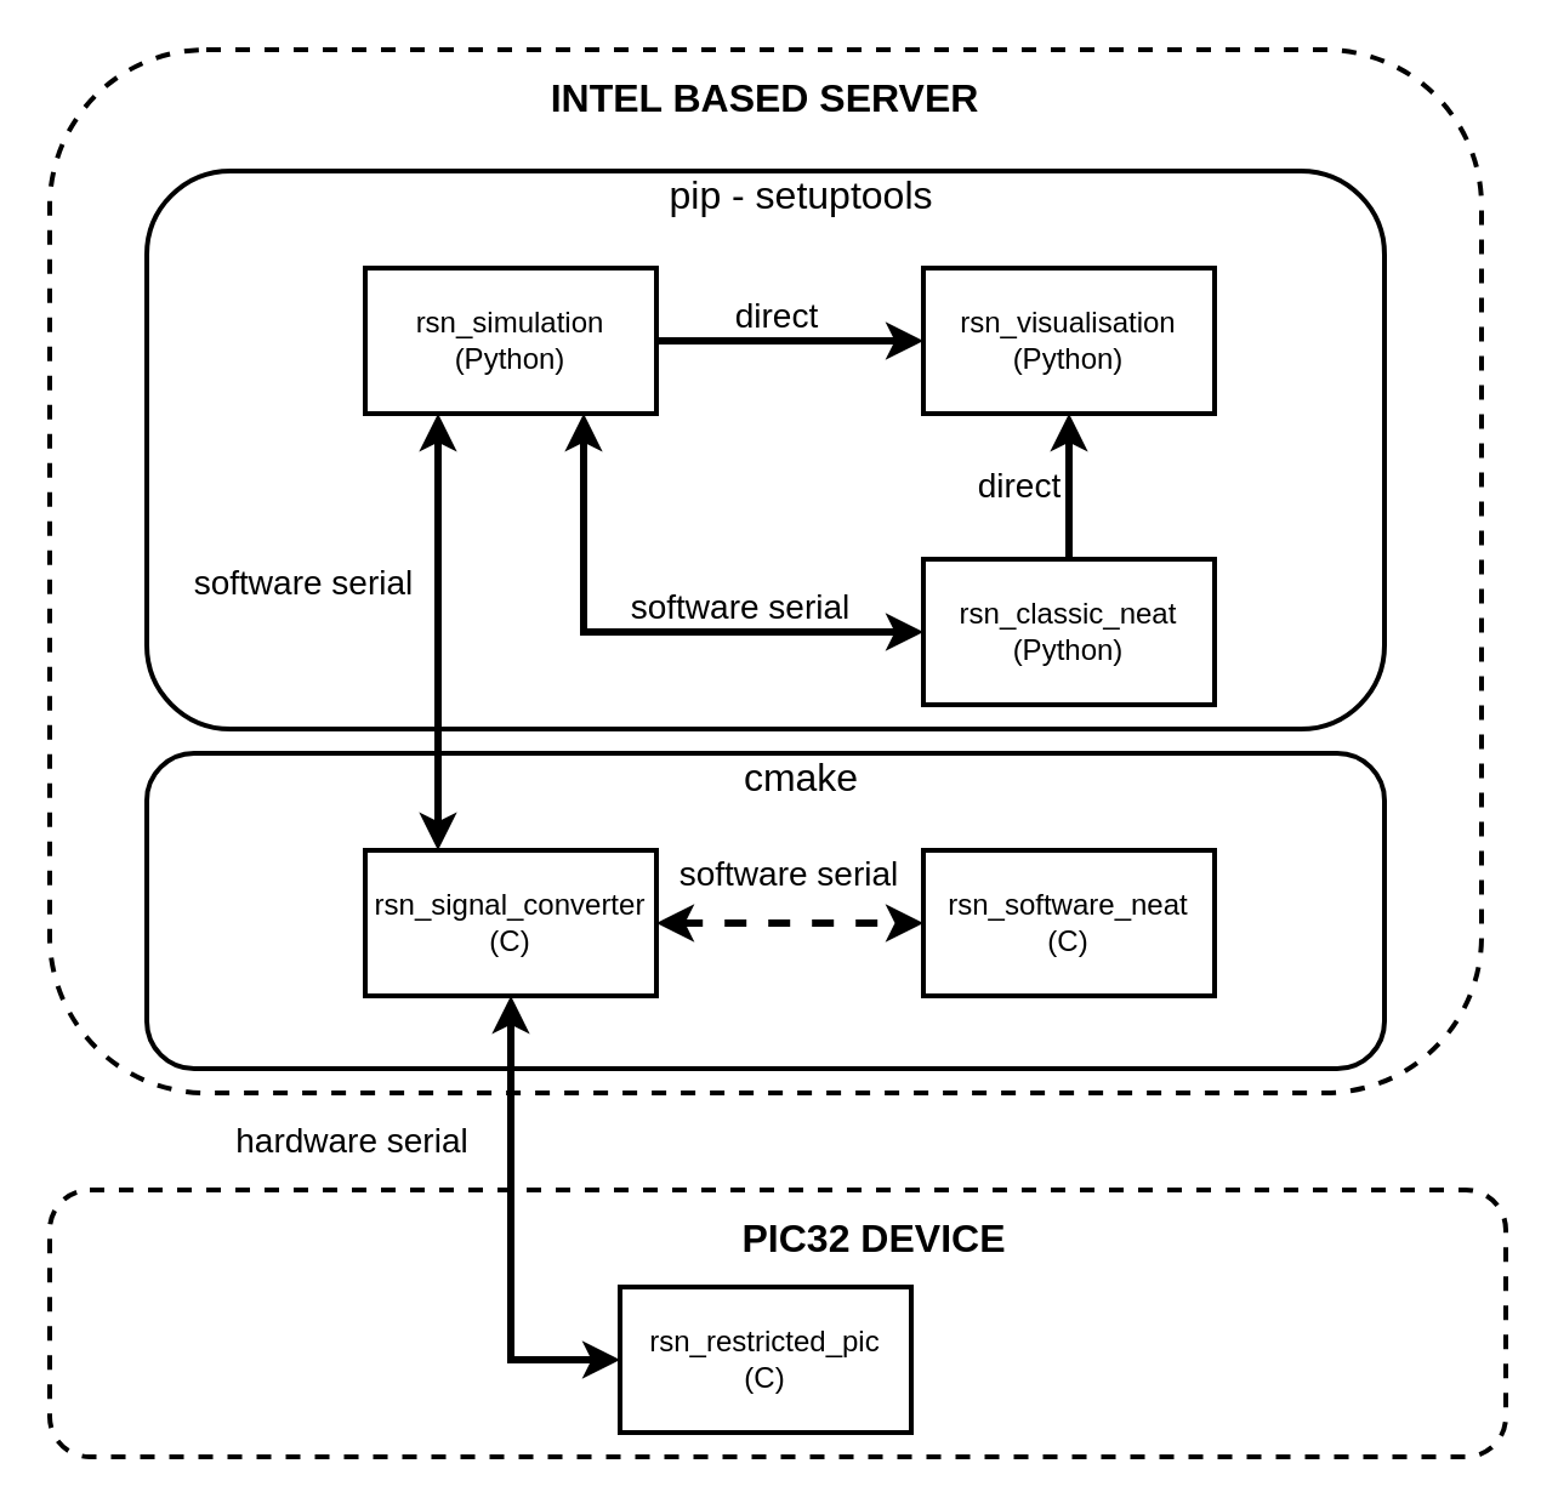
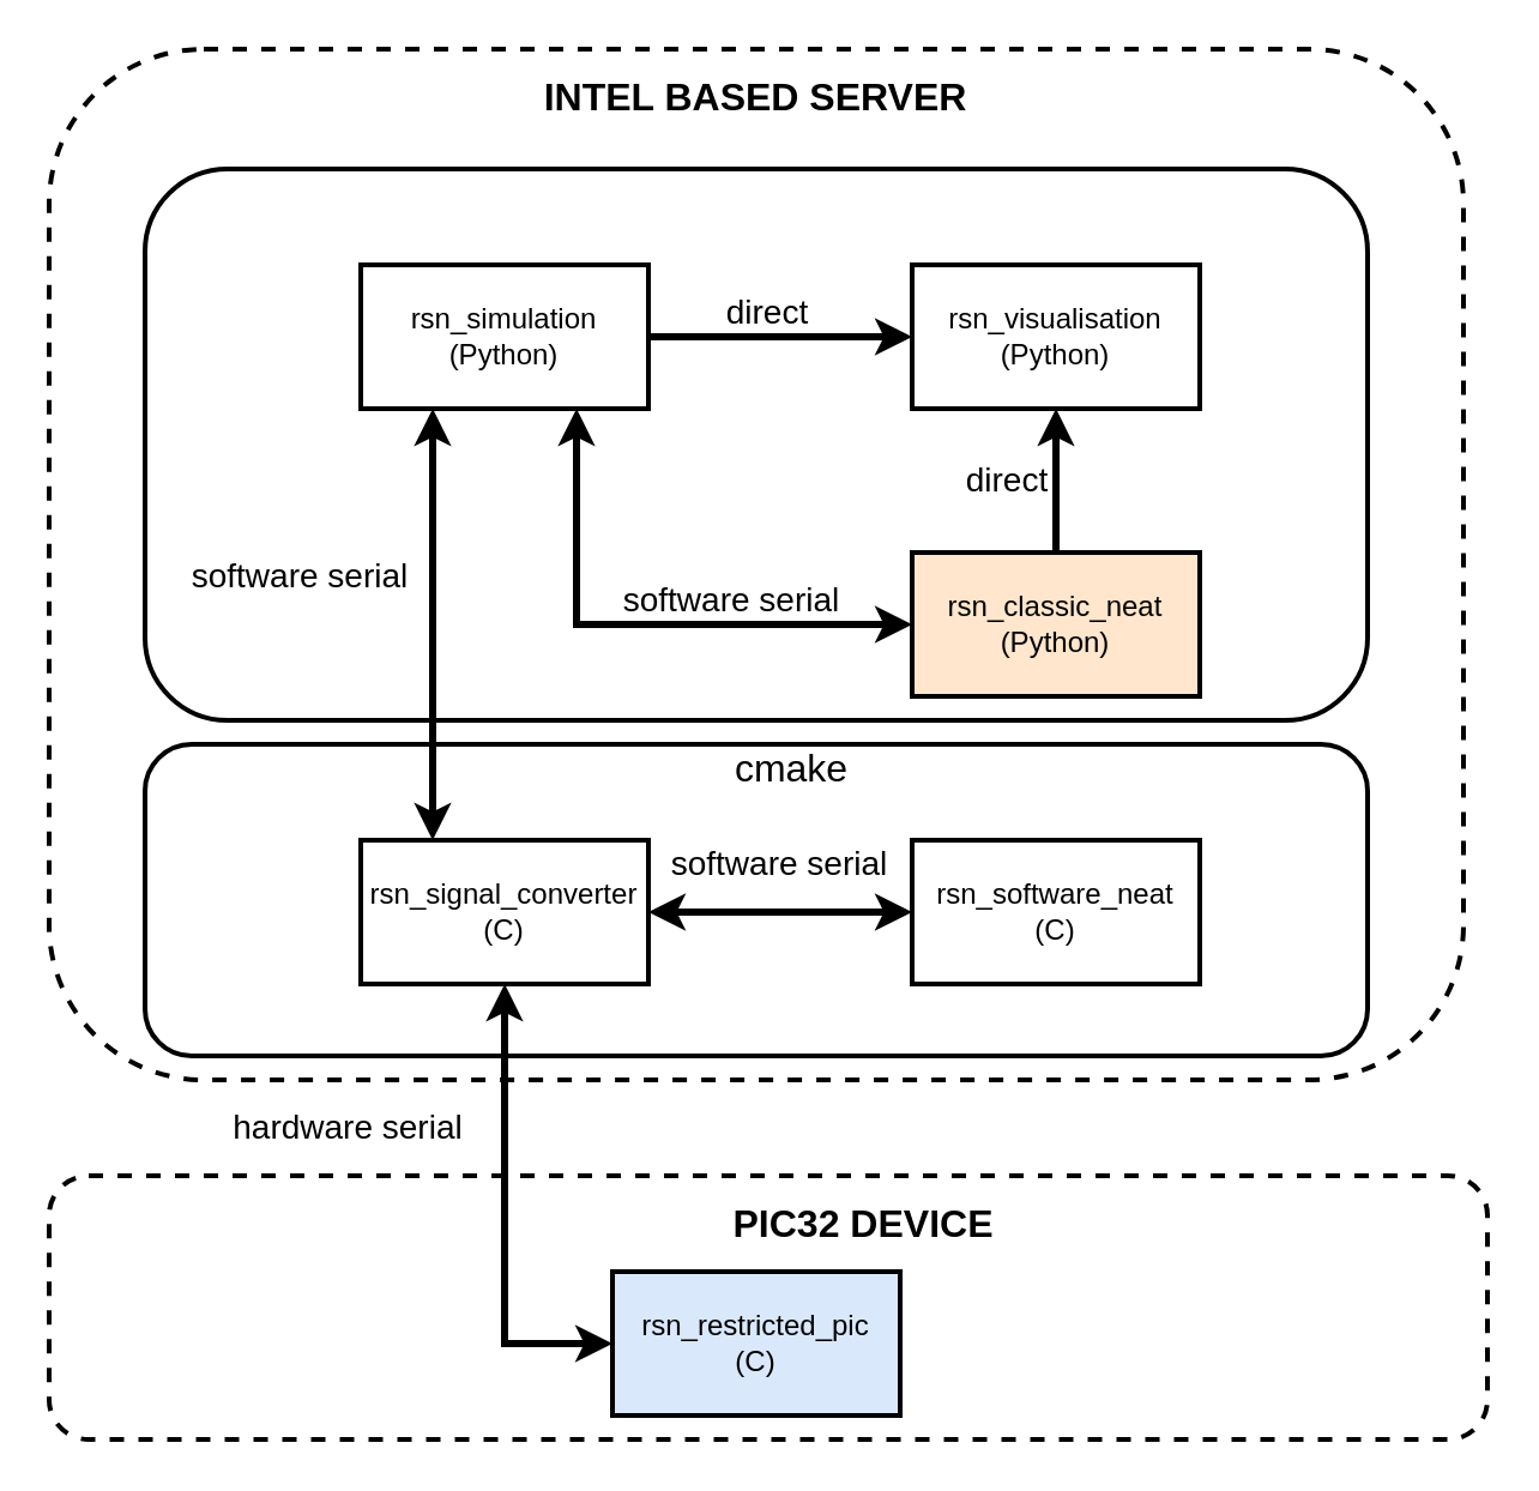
- <mxCell id="24" value="&lt;font style=&quot;font-size: 16px&quot;&gt;pip - setuptools&lt;/font&gt;" style="text;html=1;strokeColor=none;fillColor=none;align=center;verticalAlign=middle;whiteSpace=wrap;rounded=0;fontSize=14;" vertex="1" parent="1"><mxGeometry x="260" y="70" width="140" height="20" as="geometry" /></mxCell>
- <mxCell id="10" value="rsn_classic_neat&lt;br&gt;(Python)" style="rounded=0;whiteSpace=wrap;html=1;strokeWidth=2;" vertex="1" parent="1"><mxGeometry x="380" y="230" width="120" height="60" as="geometry" /></mxCell>
+ <mxCell id="10" value="rsn_classic_neat&lt;br&gt;(Python)" style="rounded=0;whiteSpace=wrap;html=1;strokeWidth=2;fillColor=#ffe6cc;" vertex="1" parent="1"><mxGeometry x="380" y="230" width="120" height="60" as="geometry" /></mxCell>
- <mxCell id="19" value="" style="endArrow=classic;startArrow=classic;html=1;fontSize=14;strokeWidth=3;exitX=1;exitY=0.5;exitDx=0;exitDy=0;entryX=0;entryY=0.5;entryDx=0;entryDy=0;dashed=1;" edge="1" parent="1" source="15" target="18"><mxGeometry width="50" height="50" relative="1" as="geometry"><mxPoint x="310" y="400" as="sourcePoint" /><mxPoint x="360" y="350" as="targetPoint" /></mxGeometry></mxCell>
+ <mxCell id="19" value="" style="endArrow=classic;startArrow=classic;html=1;fontSize=14;strokeWidth=3;exitX=1;exitY=0.5;exitDx=0;exitDy=0;entryX=0;entryY=0.5;entryDx=0;entryDy=0;" edge="1" parent="1" source="15" target="18"><mxGeometry width="50" height="50" relative="1" as="geometry"><mxPoint x="310" y="400" as="sourcePoint" /><mxPoint x="360" y="350" as="targetPoint" /></mxGeometry></mxCell>
- <mxCell id="22" value="rsn_restricted_pic&lt;br&gt;(C)" style="rounded=0;whiteSpace=wrap;html=1;strokeWidth=2;" vertex="1" parent="1"><mxGeometry x="255" y="530" width="120" height="60" as="geometry" /></mxCell>
+ <mxCell id="22" value="rsn_restricted_pic&lt;br&gt;(C)" style="rounded=0;whiteSpace=wrap;html=1;strokeWidth=2;fillColor=#dae8fc;" vertex="1" parent="1"><mxGeometry x="255" y="530" width="120" height="60" as="geometry" /></mxCell>
